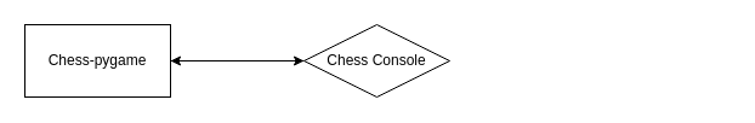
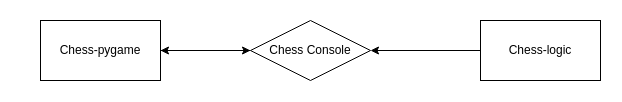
- <mxCell id="3" value="Chess-pygame" style="rounded=0;whiteSpace=wrap;html=1;" vertex="1" parent="1"><mxGeometry x="20" y="20" width="120" height="60" as="geometry" /></mxCell>
+ <mxCell id="3" value="Chess-pygame" style="rounded=0;whiteSpace=wrap;html=1;" vertex="1" parent="1"><mxGeometry x="40" y="20" width="120" height="60" as="geometry" /></mxCell>
+ <mxCell id="6" style="edgeStyle=orthogonalEdgeStyle;rounded=0;orthogonalLoop=1;jettySize=auto;html=1;" edge="1" parent="1" source="7" target="5"><mxGeometry relative="1" as="geometry" /></mxCell>
+ <mxCell id="7" value="Chess-logic" style="rounded=0;whiteSpace=wrap;html=1;" vertex="1" parent="1"><mxGeometry x="480" y="20" width="120" height="60" as="geometry" /></mxCell>
